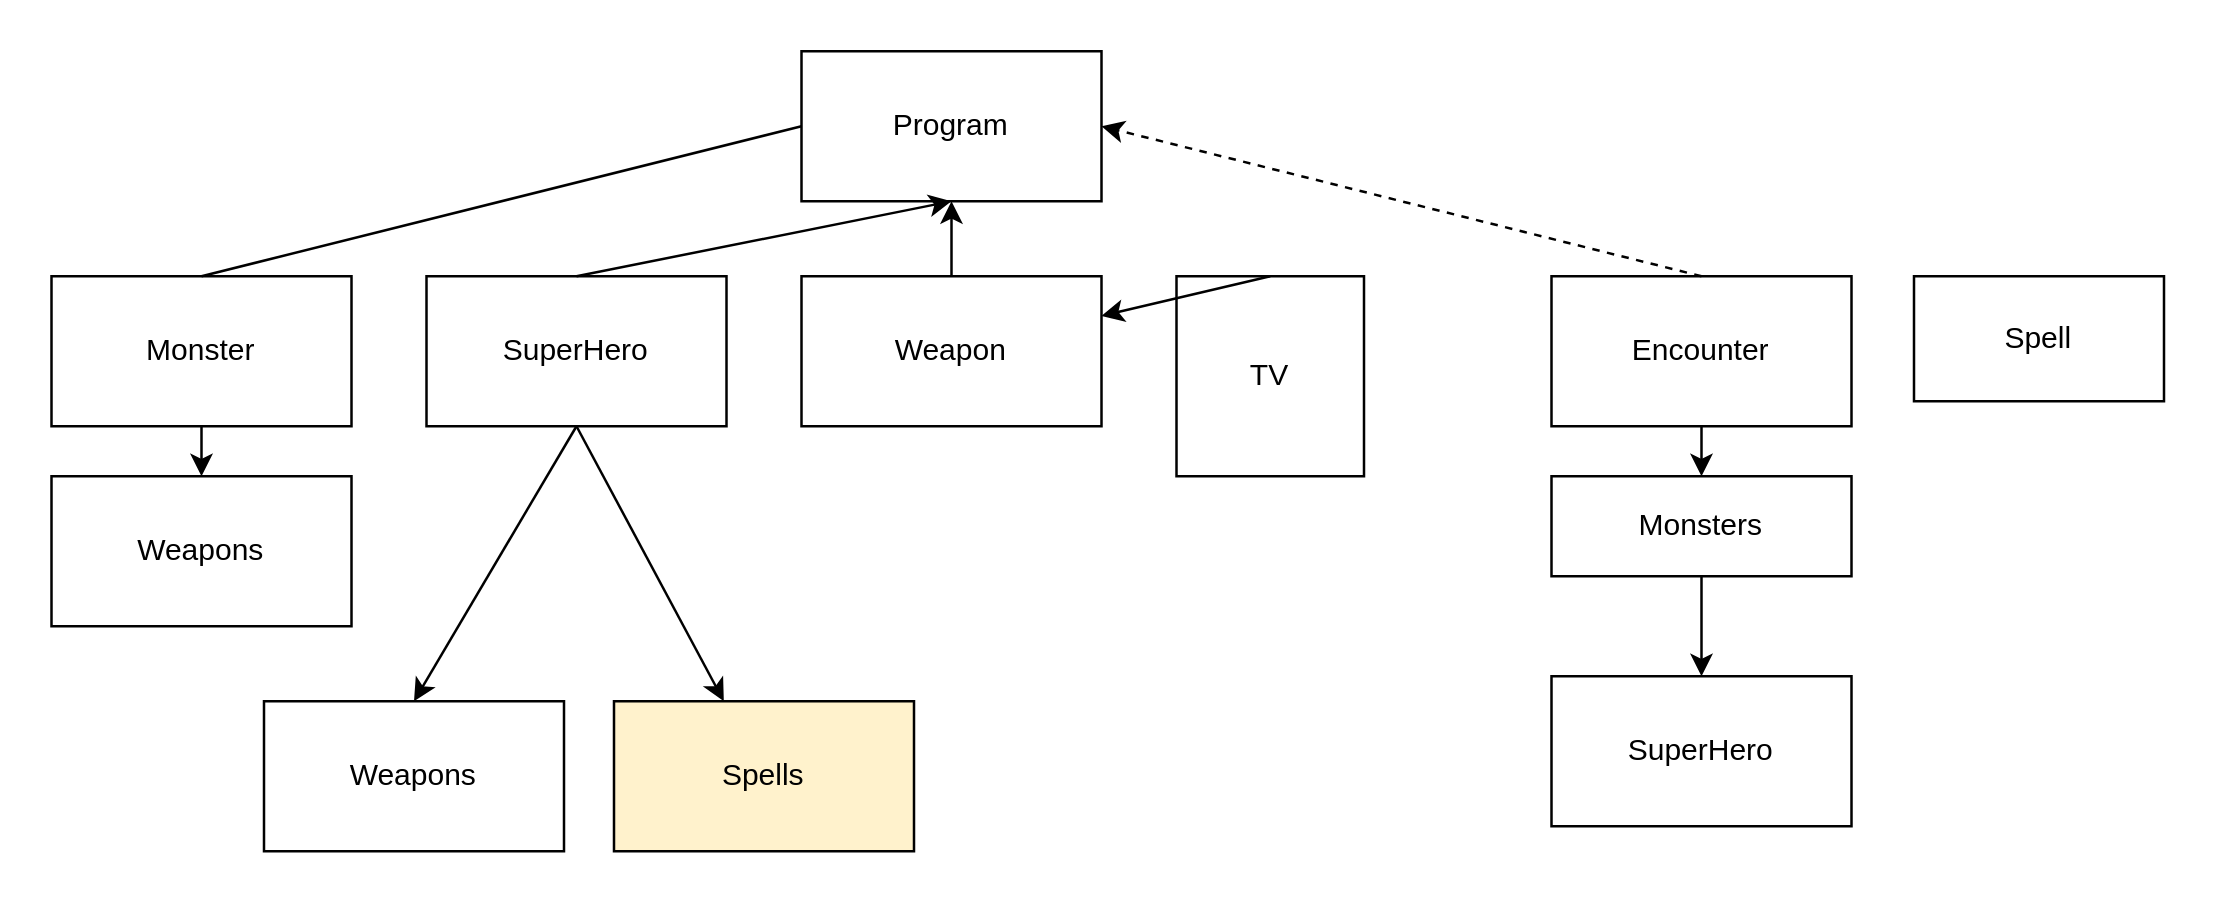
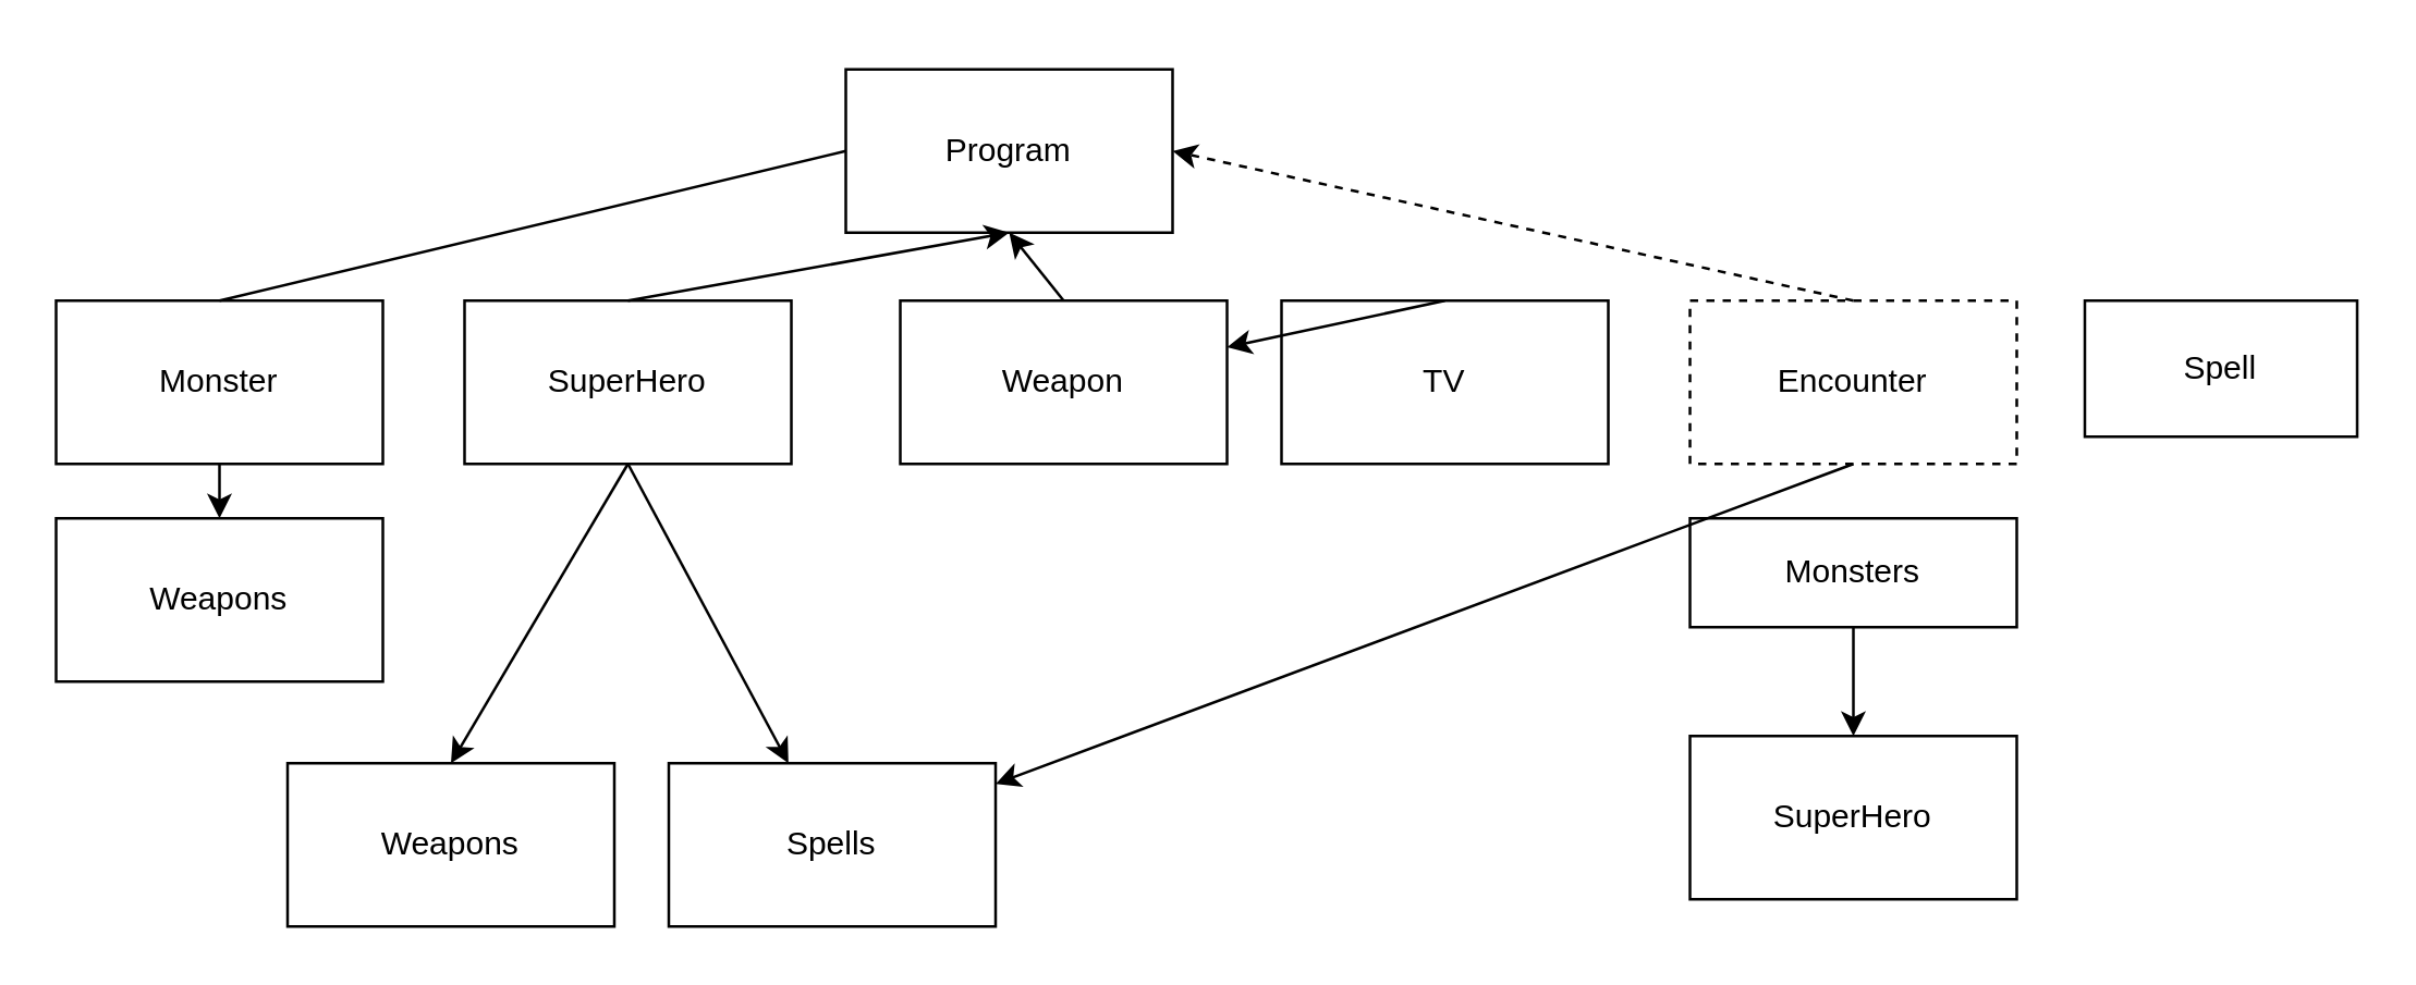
- <mxCell id="2" value="Program" style="rounded=0;whiteSpace=wrap;html=1;" parent="1" vertex="1"><mxGeometry x="320" y="20" width="120" height="60" as="geometry" /></mxCell>
+ <mxCell id="2" value="Program" style="rounded=0;whiteSpace=wrap;html=1;" parent="1" vertex="1"><mxGeometry x="310" y="25" width="120" height="60" as="geometry" /></mxCell>
- <mxCell id="5" value="Weapon" style="rounded=0;whiteSpace=wrap;html=1;" parent="1" vertex="1"><mxGeometry x="320" y="110" width="120" height="60" as="geometry" /></mxCell>
+ <mxCell id="5" value="Weapon" style="rounded=0;whiteSpace=wrap;html=1;" parent="1" vertex="1"><mxGeometry x="330" y="110" width="120" height="60" as="geometry" /></mxCell>
- <mxCell id="7" value="Encounter&lt;br&gt;" style="rounded=0;whiteSpace=wrap;html=1;" parent="1" vertex="1"><mxGeometry x="620" y="110" width="120" height="60" as="geometry" /></mxCell>
+ <mxCell id="7" value="Encounter&lt;br&gt;" style="rounded=0;whiteSpace=wrap;html=1;dashed=1;" parent="1" vertex="1"><mxGeometry x="620" y="110" width="120" height="60" as="geometry" /></mxCell>
- <mxCell id="6" value="TV" style="rounded=0;whiteSpace=wrap;html=1;" parent="1" vertex="1"><mxGeometry x="470" y="110" width="75" height="80" as="geometry" /></mxCell>
+ <mxCell id="6" value="TV" style="rounded=0;whiteSpace=wrap;html=1;" parent="1" vertex="1"><mxGeometry x="470" y="110" width="120" height="60" as="geometry" /></mxCell>
- <mxCell id="12" value="" style="endArrow=classic;html=1;exitX=0.5;exitY=1;exitDx=0;exitDy=0;entryX=0.5;entryY=0;entryDx=0;entryDy=0;" parent="1" source="7" target="11" edge="1"><mxGeometry width="50" height="50" relative="1" as="geometry"><mxPoint x="575" y="390" as="sourcePoint" /><mxPoint x="625" y="340" as="targetPoint" /></mxGeometry></mxCell>
+ <mxCell id="12" value="" style="endArrow=classic;html=1;exitX=0.5;exitY=1;exitDx=0;exitDy=0;" parent="1" source="7" target="21" edge="1"><mxGeometry width="50" height="50" relative="1" as="geometry"><mxPoint x="575" y="390" as="sourcePoint" /><mxPoint x="625" y="340" as="targetPoint" /></mxGeometry></mxCell>
- <mxCell id="21" value="Spells" style="rounded=0;whiteSpace=wrap;html=1;fillColor=#fff2cc;" vertex="1" parent="1"><mxGeometry x="245" y="280" width="120" height="60" as="geometry" /></mxCell>
+ <mxCell id="21" value="Spells" style="rounded=0;whiteSpace=wrap;html=1;" vertex="1" parent="1"><mxGeometry x="245" y="280" width="120" height="60" as="geometry" /></mxCell>
